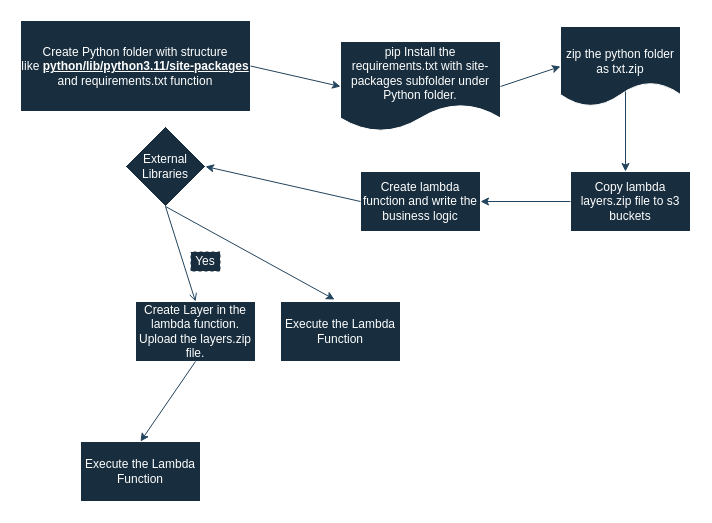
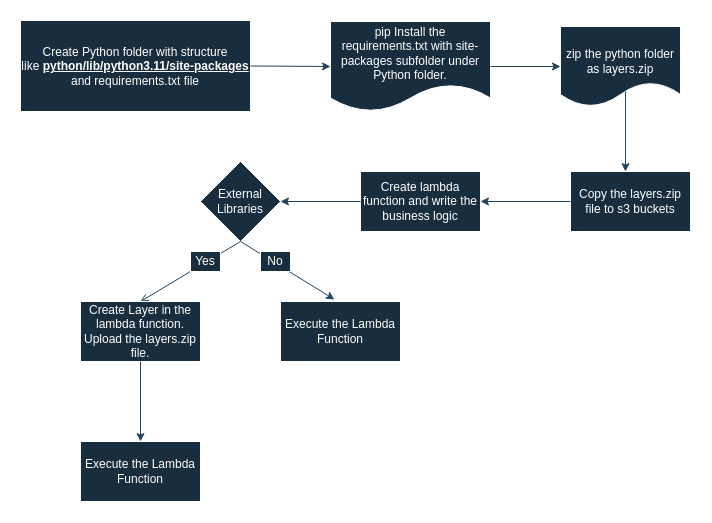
- <mxCell id="6" value="&lt;div&gt;&lt;br&gt;&lt;/div&gt;&lt;div&gt;zip the python folder as txt.zip&lt;/div&gt;" style="shape=document;whiteSpace=wrap;html=1;boundedLbl=1;labelBackgroundColor=none;fillColor=#182E3E;strokeColor=#FFFFFF;fontColor=#FFFFFF;" parent="1" vertex="1"><mxGeometry x="560" y="26" width="120" height="80" as="geometry" /></mxCell>
+ <mxCell id="6" value="&lt;div&gt;&lt;br&gt;&lt;/div&gt;&lt;div&gt;zip the python folder as layers.zip&lt;/div&gt;" style="shape=document;whiteSpace=wrap;html=1;boundedLbl=1;labelBackgroundColor=none;fillColor=#182E3E;strokeColor=#FFFFFF;fontColor=#FFFFFF;" parent="1" vertex="1"><mxGeometry x="560" y="26" width="120" height="80" as="geometry" /></mxCell>
- <mxCell id="2" value="Create Python folder with structure like&amp;nbsp;&lt;b&gt;&lt;u&gt;python/lib/python3.11/site-packages&lt;/u&gt;&lt;/b&gt; and requirements.txt function" style="rounded=0;whiteSpace=wrap;html=1;labelBackgroundColor=none;fillColor=#182E3E;strokeColor=#FFFFFF;fontColor=#FFFFFF;" parent="1" vertex="1"><mxGeometry x="20" y="20" width="230" height="91" as="geometry" /></mxCell>
+ <mxCell id="2" value="Create Python folder with structure like&amp;nbsp;&lt;b&gt;&lt;u&gt;python/lib/python3.11/site-packages&lt;/u&gt;&lt;/b&gt; and requirements.txt file" style="rounded=0;whiteSpace=wrap;html=1;labelBackgroundColor=none;fillColor=#182E3E;strokeColor=#FFFFFF;fontColor=#FFFFFF;" parent="1" vertex="1"><mxGeometry x="20" y="20" width="230" height="91" as="geometry" /></mxCell>
- <mxCell id="3" value="pip Install the requirements.txt with site-packages subfolder under Python folder." style="shape=document;whiteSpace=wrap;html=1;boundedLbl=1;labelBackgroundColor=none;fillColor=#182E3E;strokeColor=#FFFFFF;fontColor=#FFFFFF;" parent="1" vertex="1"><mxGeometry x="340" y="41" width="160" height="90" as="geometry" /></mxCell>
+ <mxCell id="3" value="pip Install the requirements.txt with site-packages subfolder under Python folder." style="shape=document;whiteSpace=wrap;html=1;boundedLbl=1;labelBackgroundColor=none;fillColor=#182E3E;strokeColor=#FFFFFF;fontColor=#FFFFFF;" parent="1" vertex="1"><mxGeometry x="330" y="21" width="160" height="90" as="geometry" /></mxCell>
- <mxCell id="12" value="External Libraries" style="rhombus;whiteSpace=wrap;html=1;labelBackgroundColor=none;fillColor=#182E3E;strokeColor=#FFFFFF;fontColor=#FFFFFF;" parent="1" vertex="1"><mxGeometry x="125" y="126" width="80" height="80" as="geometry" /></mxCell>
+ <mxCell id="12" value="External Libraries" style="rhombus;whiteSpace=wrap;html=1;labelBackgroundColor=none;fillColor=#182E3E;strokeColor=#FFFFFF;fontColor=#FFFFFF;" parent="1" vertex="1"><mxGeometry x="200" y="161" width="80" height="80" as="geometry" /></mxCell>
- <mxCell id="8" value="Copy lambda layers.zip file to s3 buckets" style="rounded=0;whiteSpace=wrap;html=1;labelBackgroundColor=none;fillColor=#182E3E;strokeColor=#FFFFFF;fontColor=#FFFFFF;" parent="1" vertex="1"><mxGeometry x="570" y="171" width="120" height="60" as="geometry" /></mxCell>
+ <mxCell id="8" value="Copy the layers.zip file to s3 buckets" style="rounded=0;whiteSpace=wrap;html=1;labelBackgroundColor=none;fillColor=#182E3E;strokeColor=#FFFFFF;fontColor=#FFFFFF;" parent="1" vertex="1"><mxGeometry x="570" y="171" width="120" height="60" as="geometry" /></mxCell>
- <mxCell id="14" value="Yes" style="rounded=0;whiteSpace=wrap;html=1;labelBackgroundColor=none;fillColor=#182E3E;strokeColor=#FFFFFF;fontColor=#FFFFFF;dashed=1;" parent="1" vertex="1"><mxGeometry x="190" y="251" width="30" height="20" as="geometry" /></mxCell>
+ <mxCell id="14" value="Yes" style="rounded=0;whiteSpace=wrap;html=1;labelBackgroundColor=none;fillColor=#182E3E;strokeColor=#FFFFFF;fontColor=#FFFFFF;" parent="1" vertex="1"><mxGeometry x="190" y="251" width="30" height="20" as="geometry" /></mxCell>
+ <mxCell id="19" value="No" style="rounded=0;whiteSpace=wrap;html=1;labelBackgroundColor=none;fillColor=#182E3E;strokeColor=#FFFFFF;fontColor=#FFFFFF;" parent="1" vertex="1"><mxGeometry x="260" y="251" width="30" height="20" as="geometry" /></mxCell>
- <mxCell id="15" value="Create Layer in the lambda function.&lt;div&gt;Upload the layers.zip file.&lt;/div&gt;" style="rounded=0;whiteSpace=wrap;html=1;labelBackgroundColor=none;fillColor=#182E3E;strokeColor=#FFFFFF;fontColor=#FFFFFF;" parent="1" vertex="1"><mxGeometry x="135" y="301" width="120" height="60" as="geometry" /></mxCell>
+ <mxCell id="15" value="Create Layer in the lambda function.&lt;div&gt;Upload the layers.zip file.&lt;/div&gt;" style="rounded=0;whiteSpace=wrap;html=1;labelBackgroundColor=none;fillColor=#182E3E;strokeColor=#FFFFFF;fontColor=#FFFFFF;" parent="1" vertex="1"><mxGeometry x="80" y="301" width="120" height="60" as="geometry" /></mxCell>
